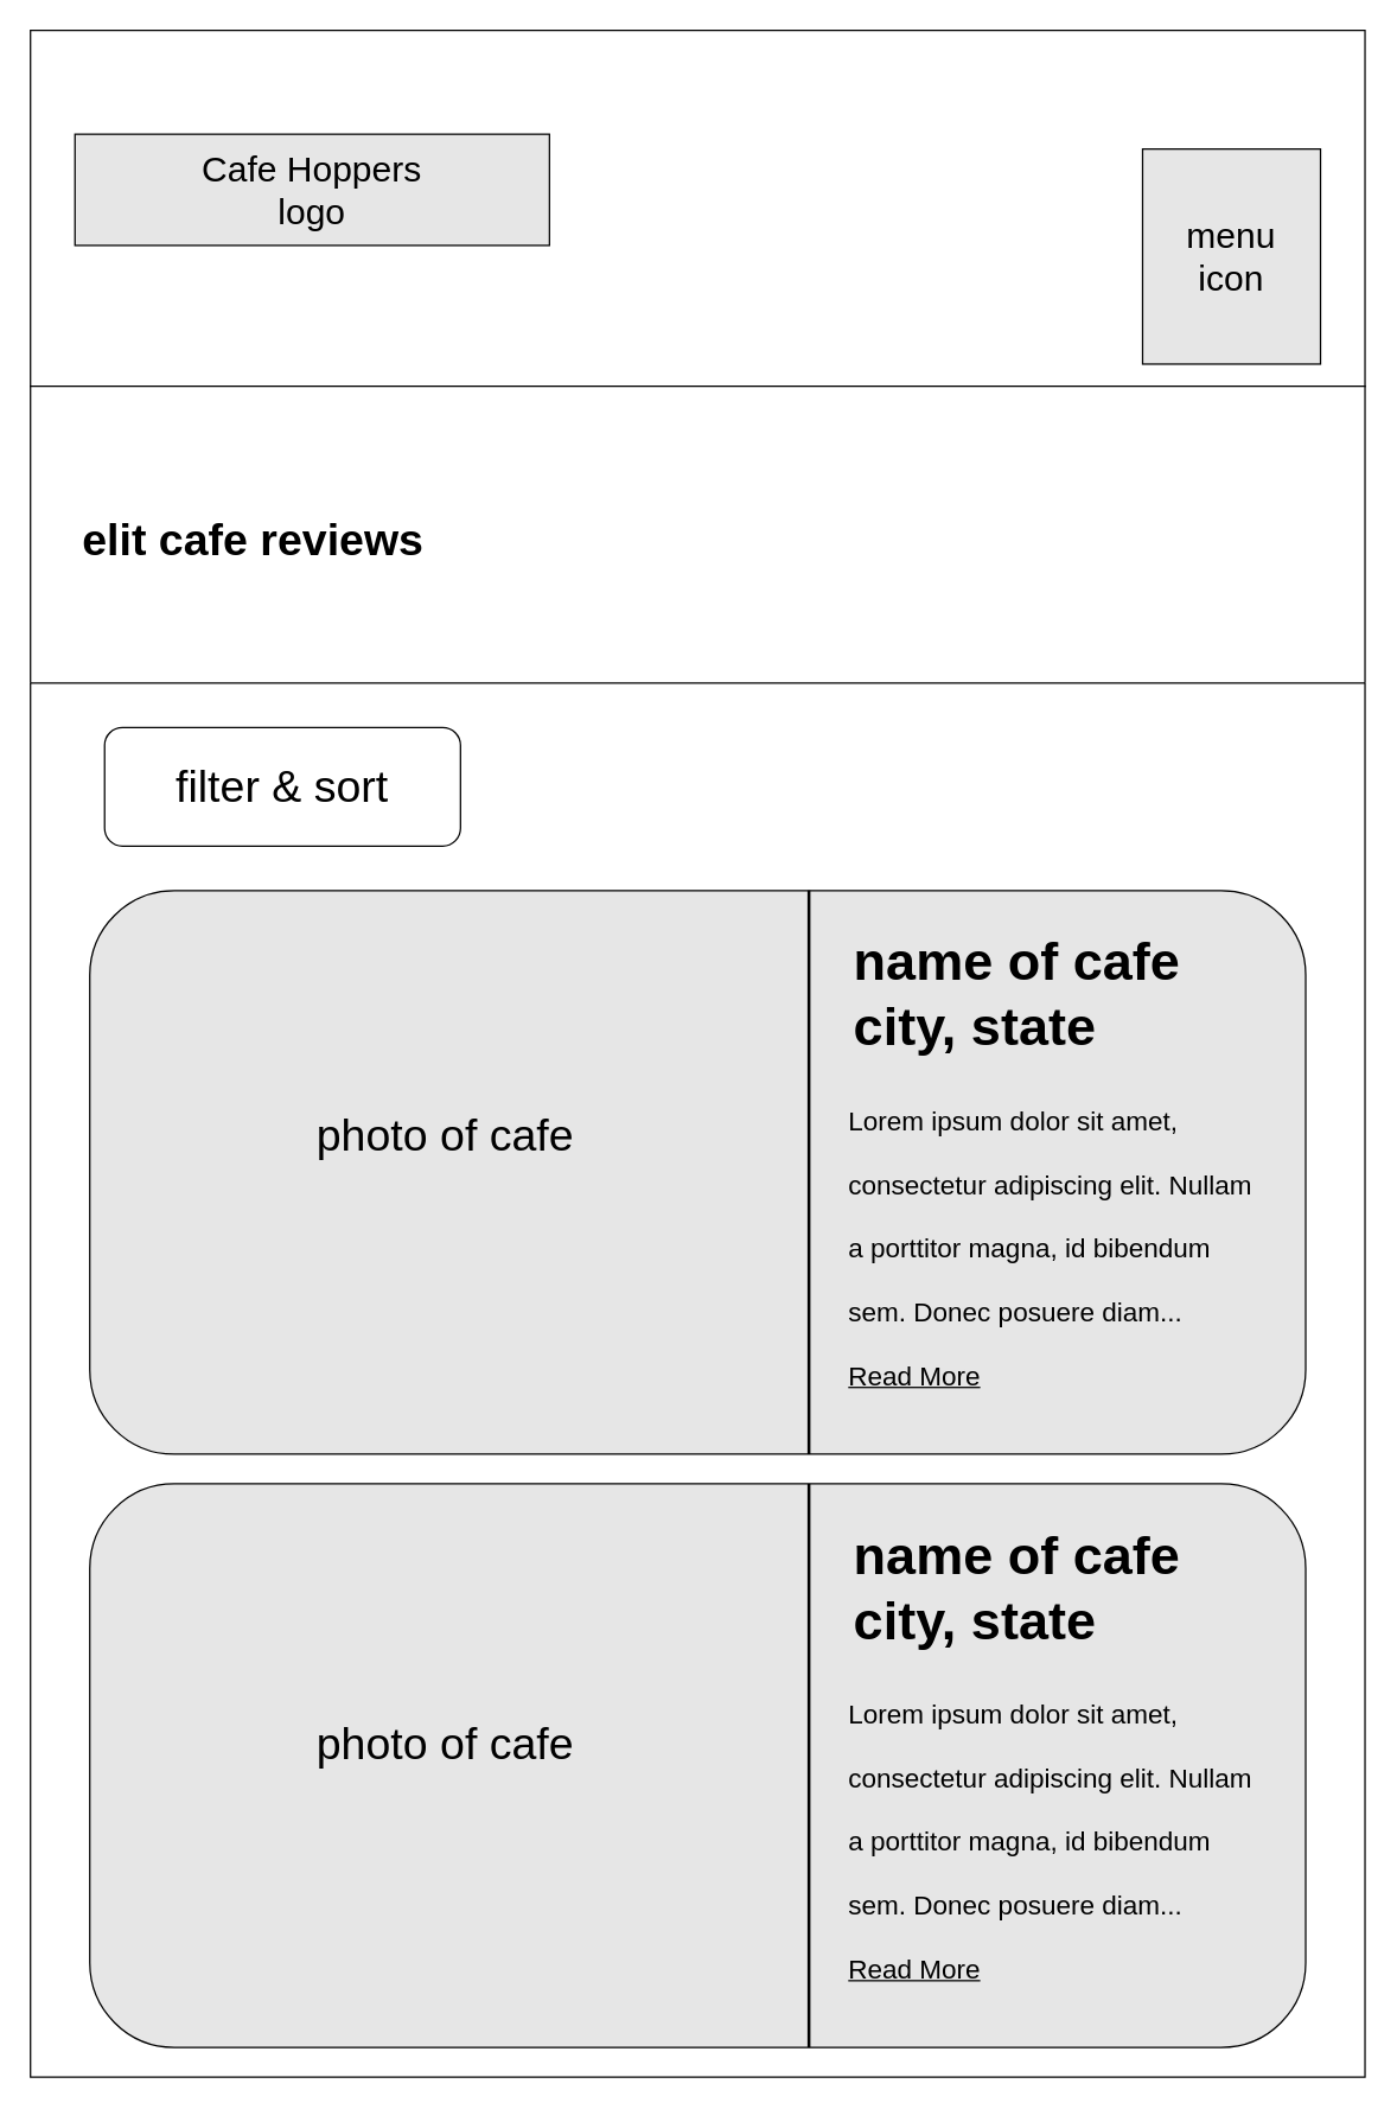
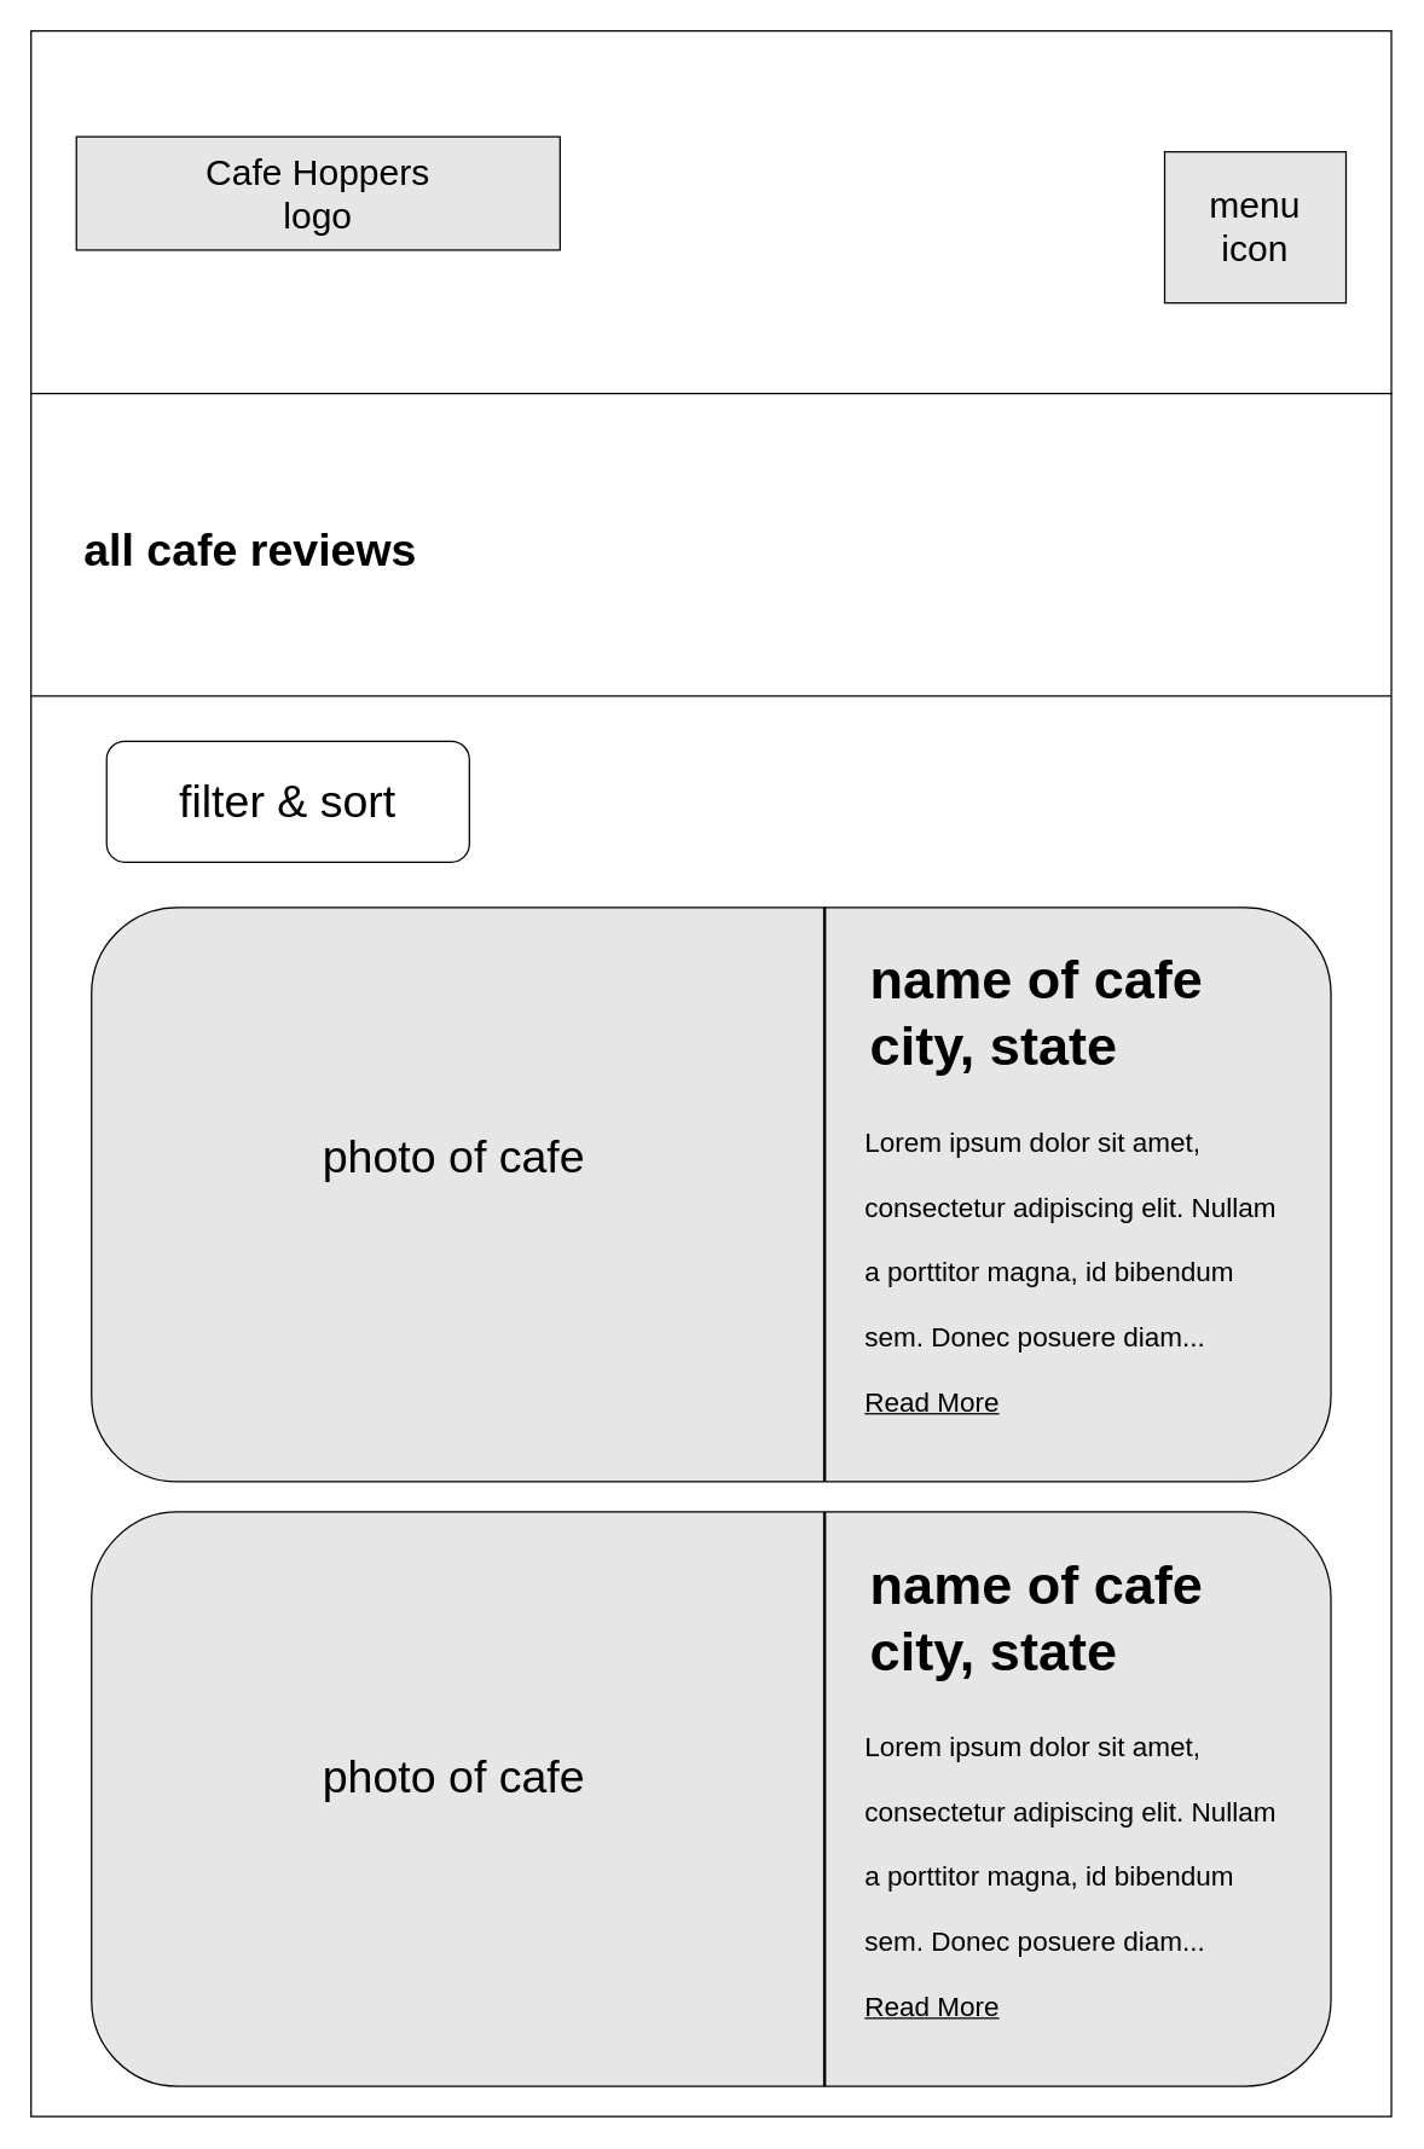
- <mxCell id="4" value="menu&lt;br&gt;icon" style="rounded=0;whiteSpace=wrap;html=1;fontSize=24;fillColor=#E6E6E6;" parent="1" vertex="1"><mxGeometry x="770" y="100" width="120" height="145" as="geometry" /></mxCell>
+ <mxCell id="4" value="menu&lt;br&gt;icon" style="rounded=0;whiteSpace=wrap;html=1;fontSize=24;fillColor=#E6E6E6;" parent="1" vertex="1"><mxGeometry x="770" y="100" width="120" height="100" as="geometry" /></mxCell>
- <mxCell id="5" value="    elit cafe reviews" style="swimlane;startSize=200;fontSize=30;align=left;" parent="1" vertex="1"><mxGeometry y="260" width="900" height="1140" as="geometry" x="20" /></mxCell>
+ <mxCell id="5" value="    all cafe reviews" style="swimlane;startSize=200;fontSize=30;align=left;" parent="1" vertex="1"><mxGeometry y="260" width="900" height="1140" as="geometry" x="20" /></mxCell>
